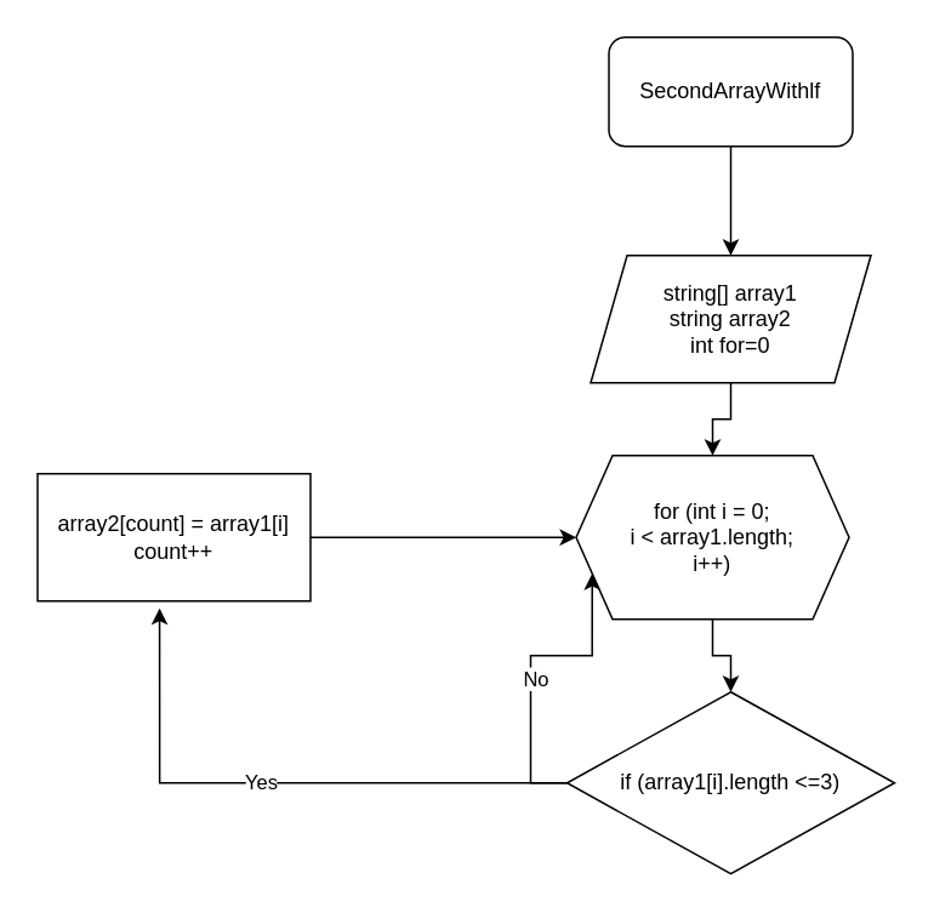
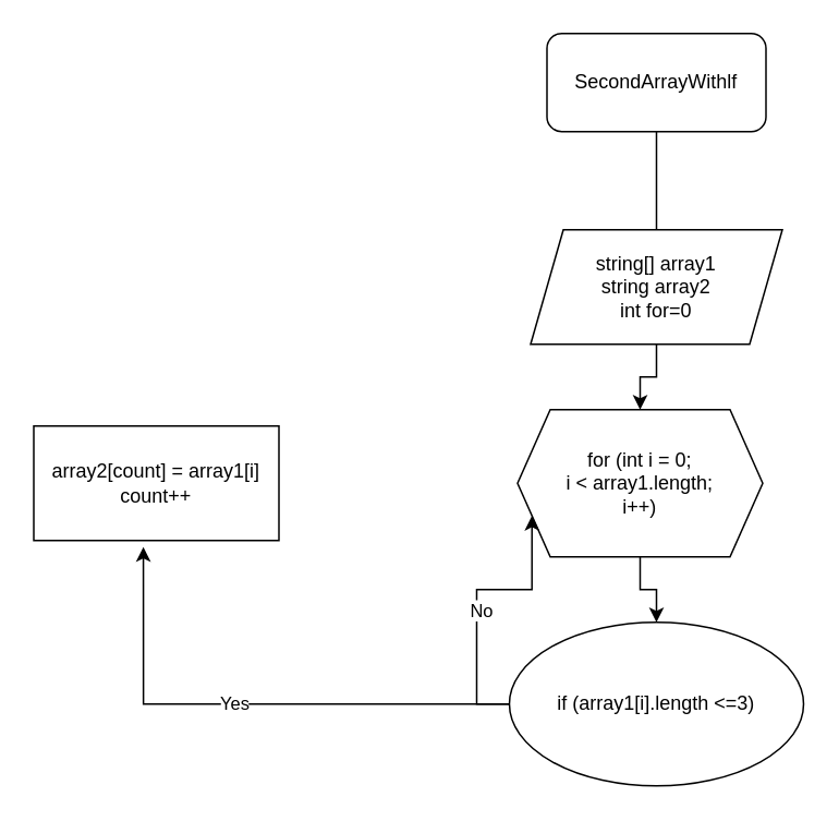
- <mxCell id="2" value="" style="edgeStyle=orthogonalEdgeStyle;rounded=0;orthogonalLoop=1;jettySize=auto;html=1;" edge="1" parent="1" source="3" target="5"><mxGeometry relative="1" as="geometry" /></mxCell>
+ <mxCell id="2" value="" style="edgeStyle=orthogonalEdgeStyle;rounded=0;orthogonalLoop=1;jettySize=auto;html=1;endArrow=none;" edge="1" parent="1" source="3" target="5"><mxGeometry relative="1" as="geometry" /></mxCell>
- <mxCell id="6" style="edgeStyle=orthogonalEdgeStyle;rounded=0;orthogonalLoop=1;jettySize=auto;html=1;" edge="1" parent="1" source="7" target="9"><mxGeometry relative="1" as="geometry" /></mxCell>
- <mxCell id="14" value="if (array1[i].length &amp;lt;=3)" style="rhombus;whiteSpace=wrap;html=1;" vertex="1" parent="1"><mxGeometry x="311" y="380" width="180" height="100" as="geometry" /></mxCell>
+ <mxCell id="14" value="if (array1[i].length &amp;lt;=3)" style="ellipse;whiteSpace=wrap;html=1;" vertex="1" parent="1"><mxGeometry x="311" y="380" width="180" height="100" as="geometry" /></mxCell>
